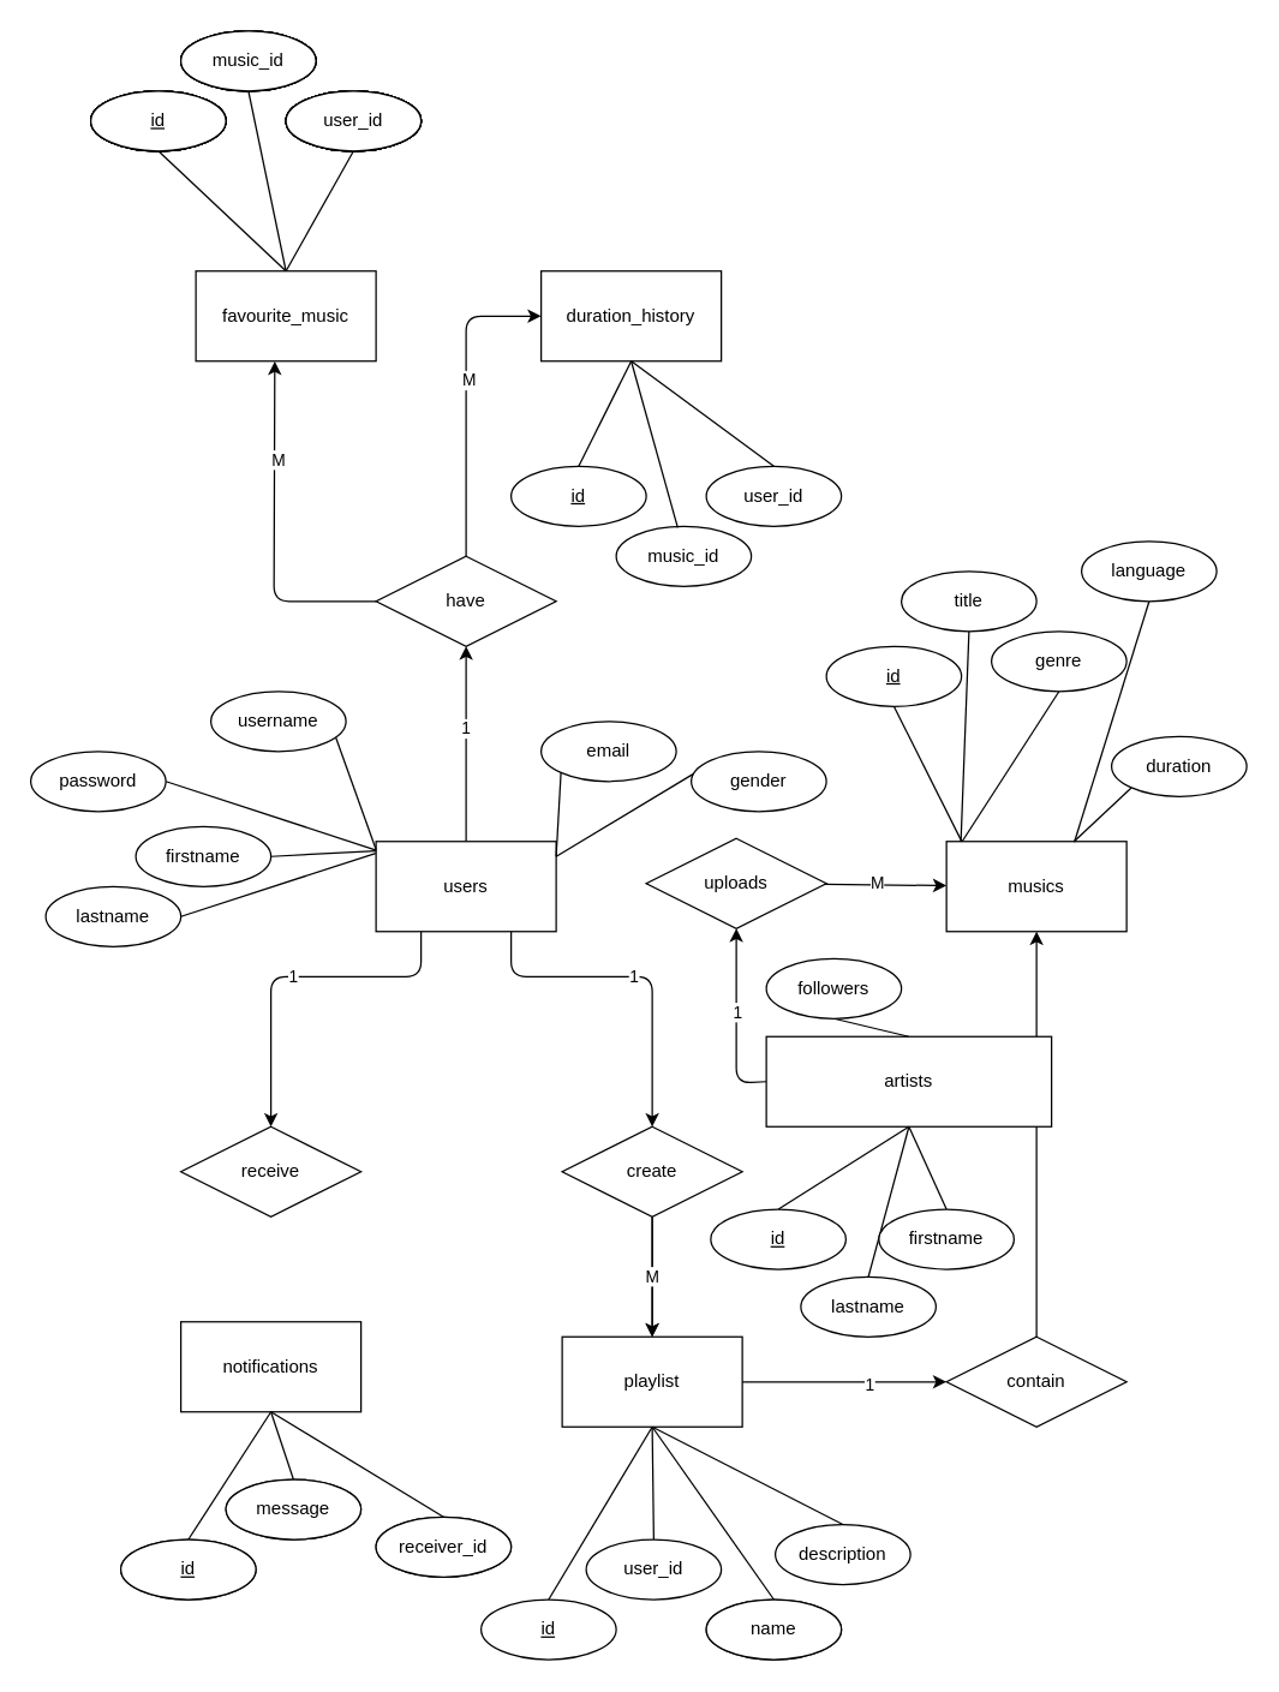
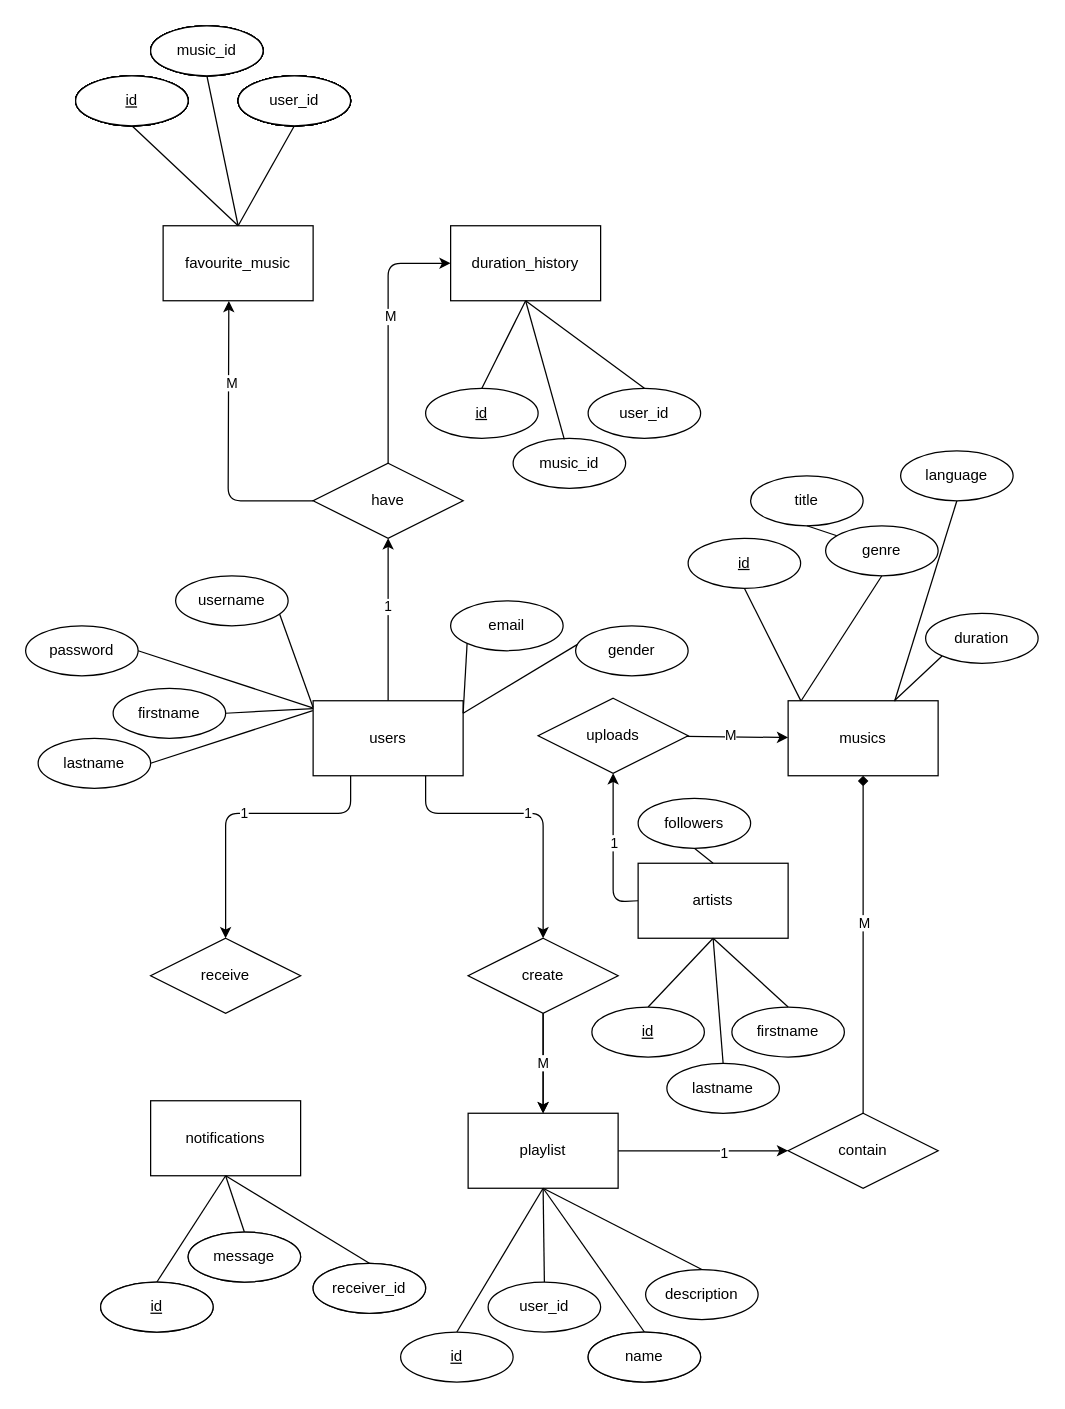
- <mxCell id="48" value="" style="endArrow=none;html=1;sketch=0;exitX=0.5;exitY=1;exitDx=0;exitDy=0;entryX=0.08;entryY=0.002;entryDx=0;entryDy=0;entryPerimeter=0;fillColor=#FFFFFF;strokeColor=#000000;fontColor=#000000;labelBackgroundColor=none;" edge="1" source="47" parent="1" target="9"><mxGeometry width="50" height="50" relative="1" as="geometry"><mxPoint x="823.265" y="604.18" as="sourcePoint" /><mxPoint x="790" y="620" as="targetPoint" /></mxGeometry></mxCell>
+ <mxCell id="48" value="" style="endArrow=none;html=1;sketch=0;exitX=0.5;exitY=1;exitDx=0;exitDy=0;fillColor=#FFFFFF;strokeColor=#000000;fontColor=#000000;labelBackgroundColor=none;" edge="1" source="47" parent="1" target="49"><mxGeometry width="50" height="50" relative="1" as="geometry"><mxPoint x="823.265" y="604.18" as="sourcePoint" /><mxPoint x="790" y="620" as="targetPoint" /></mxGeometry></mxCell>
- <mxCell id="29" style="edgeStyle=none;html=1;entryX=0.5;entryY=1;entryDx=0;entryDy=0;fillColor=#FFFFFF;strokeColor=#000000;fontColor=#000000;labelBackgroundColor=none;" edge="1" parent="1" source="32" target="9"><mxGeometry relative="1" as="geometry"><mxPoint x="780" y="920" as="targetPoint" /></mxGeometry></mxCell>
+ <mxCell id="29" style="edgeStyle=none;html=1;entryX=0.5;entryY=1;entryDx=0;entryDy=0;fillColor=#FFFFFF;strokeColor=#000000;fontColor=#000000;labelBackgroundColor=none;endArrow=diamond;" edge="1" parent="1" source="32" target="9"><mxGeometry relative="1" as="geometry"><mxPoint x="780" y="920" as="targetPoint" /></mxGeometry></mxCell>
- <mxCell id="109" value="artists" style="rounded=0;whiteSpace=wrap;html=1;fillColor=#FFFFFF;strokeColor=#000000;fontColor=#000000;labelBackgroundColor=none;" vertex="1" parent="1"><mxGeometry x="510" y="690" width="190" height="60" as="geometry" /></mxCell>
+ <mxCell id="109" value="artists" style="rounded=0;whiteSpace=wrap;html=1;fillColor=#FFFFFF;strokeColor=#000000;fontColor=#000000;labelBackgroundColor=none;" vertex="1" parent="1"><mxGeometry x="510" y="690" width="120" height="60" as="geometry" /></mxCell>
